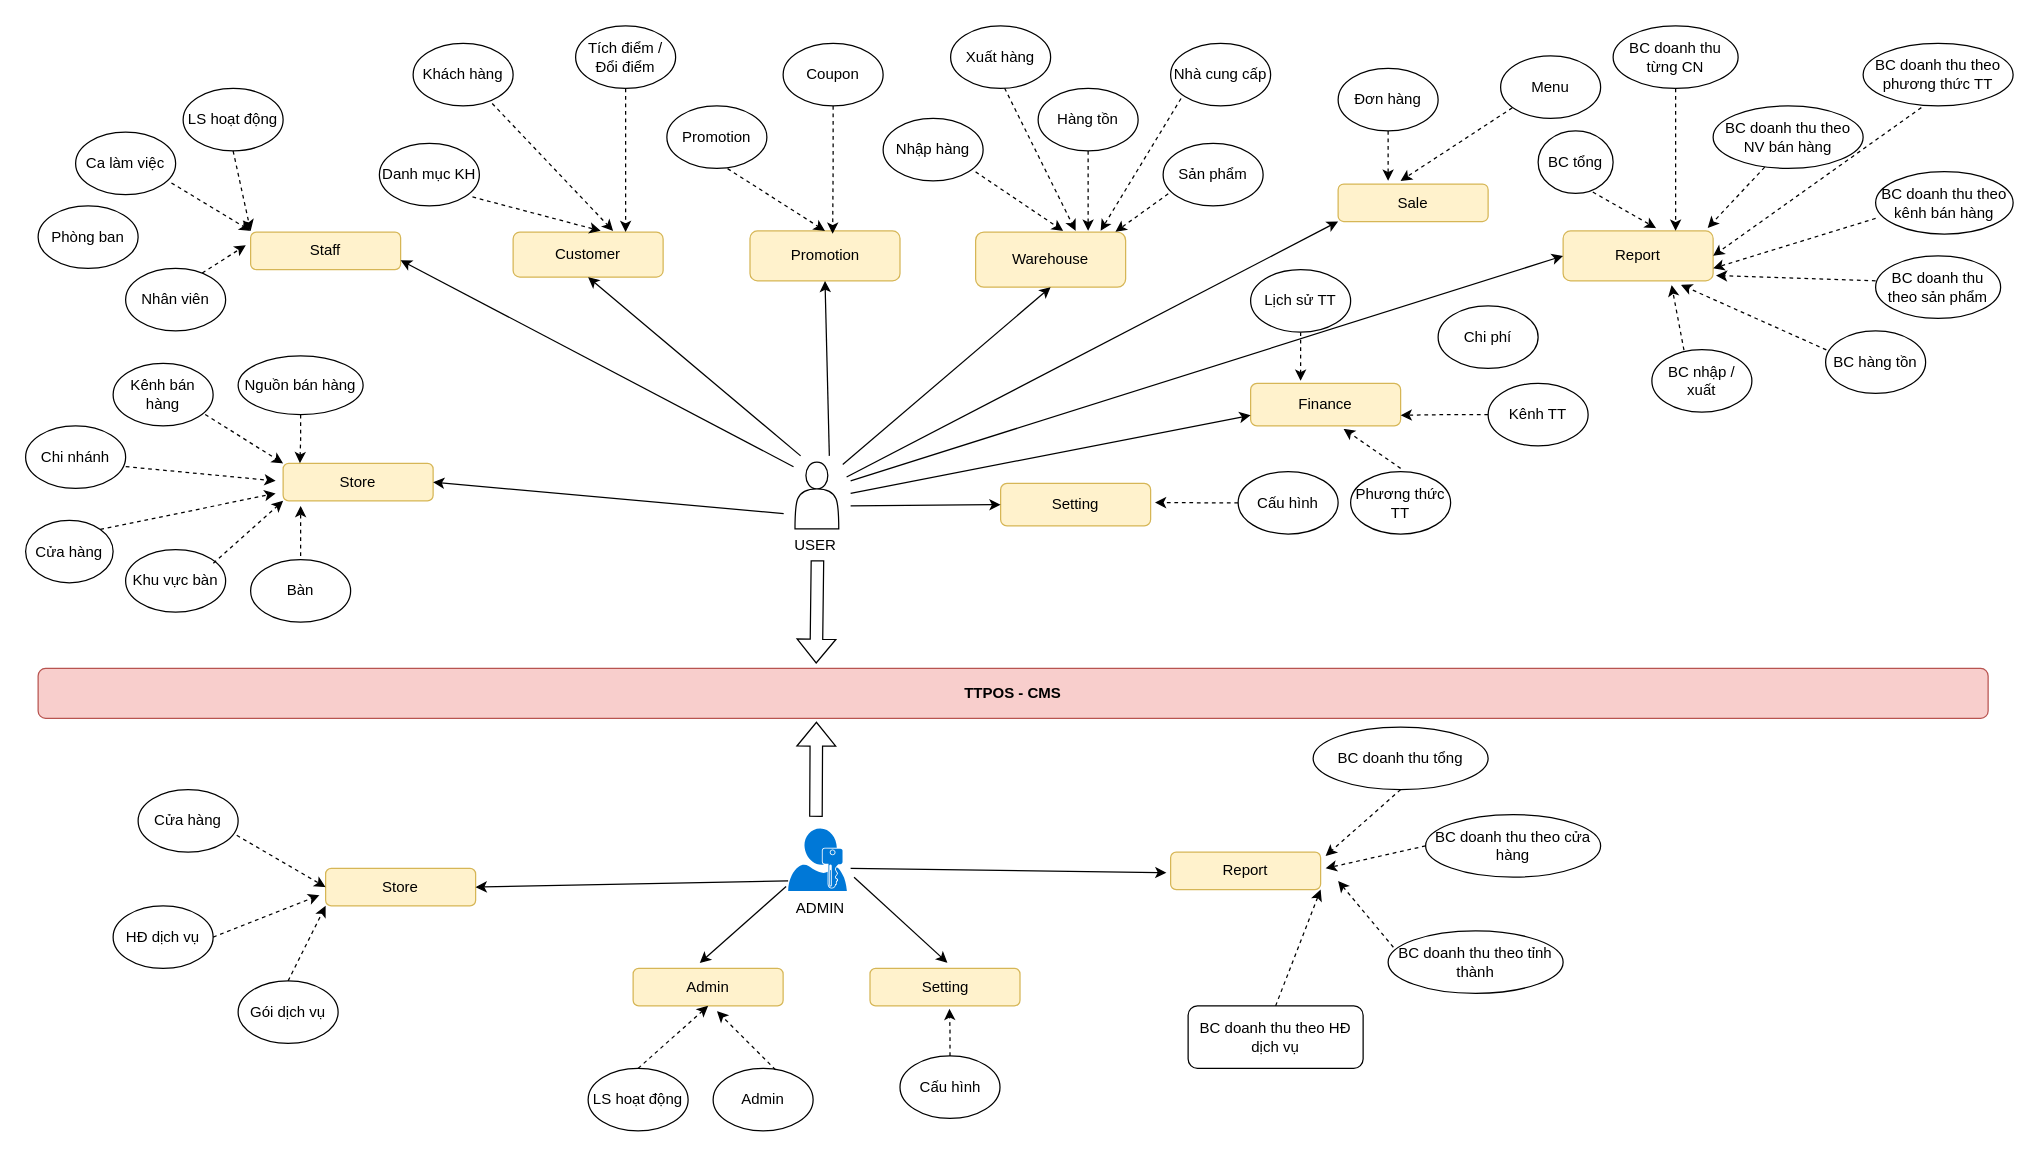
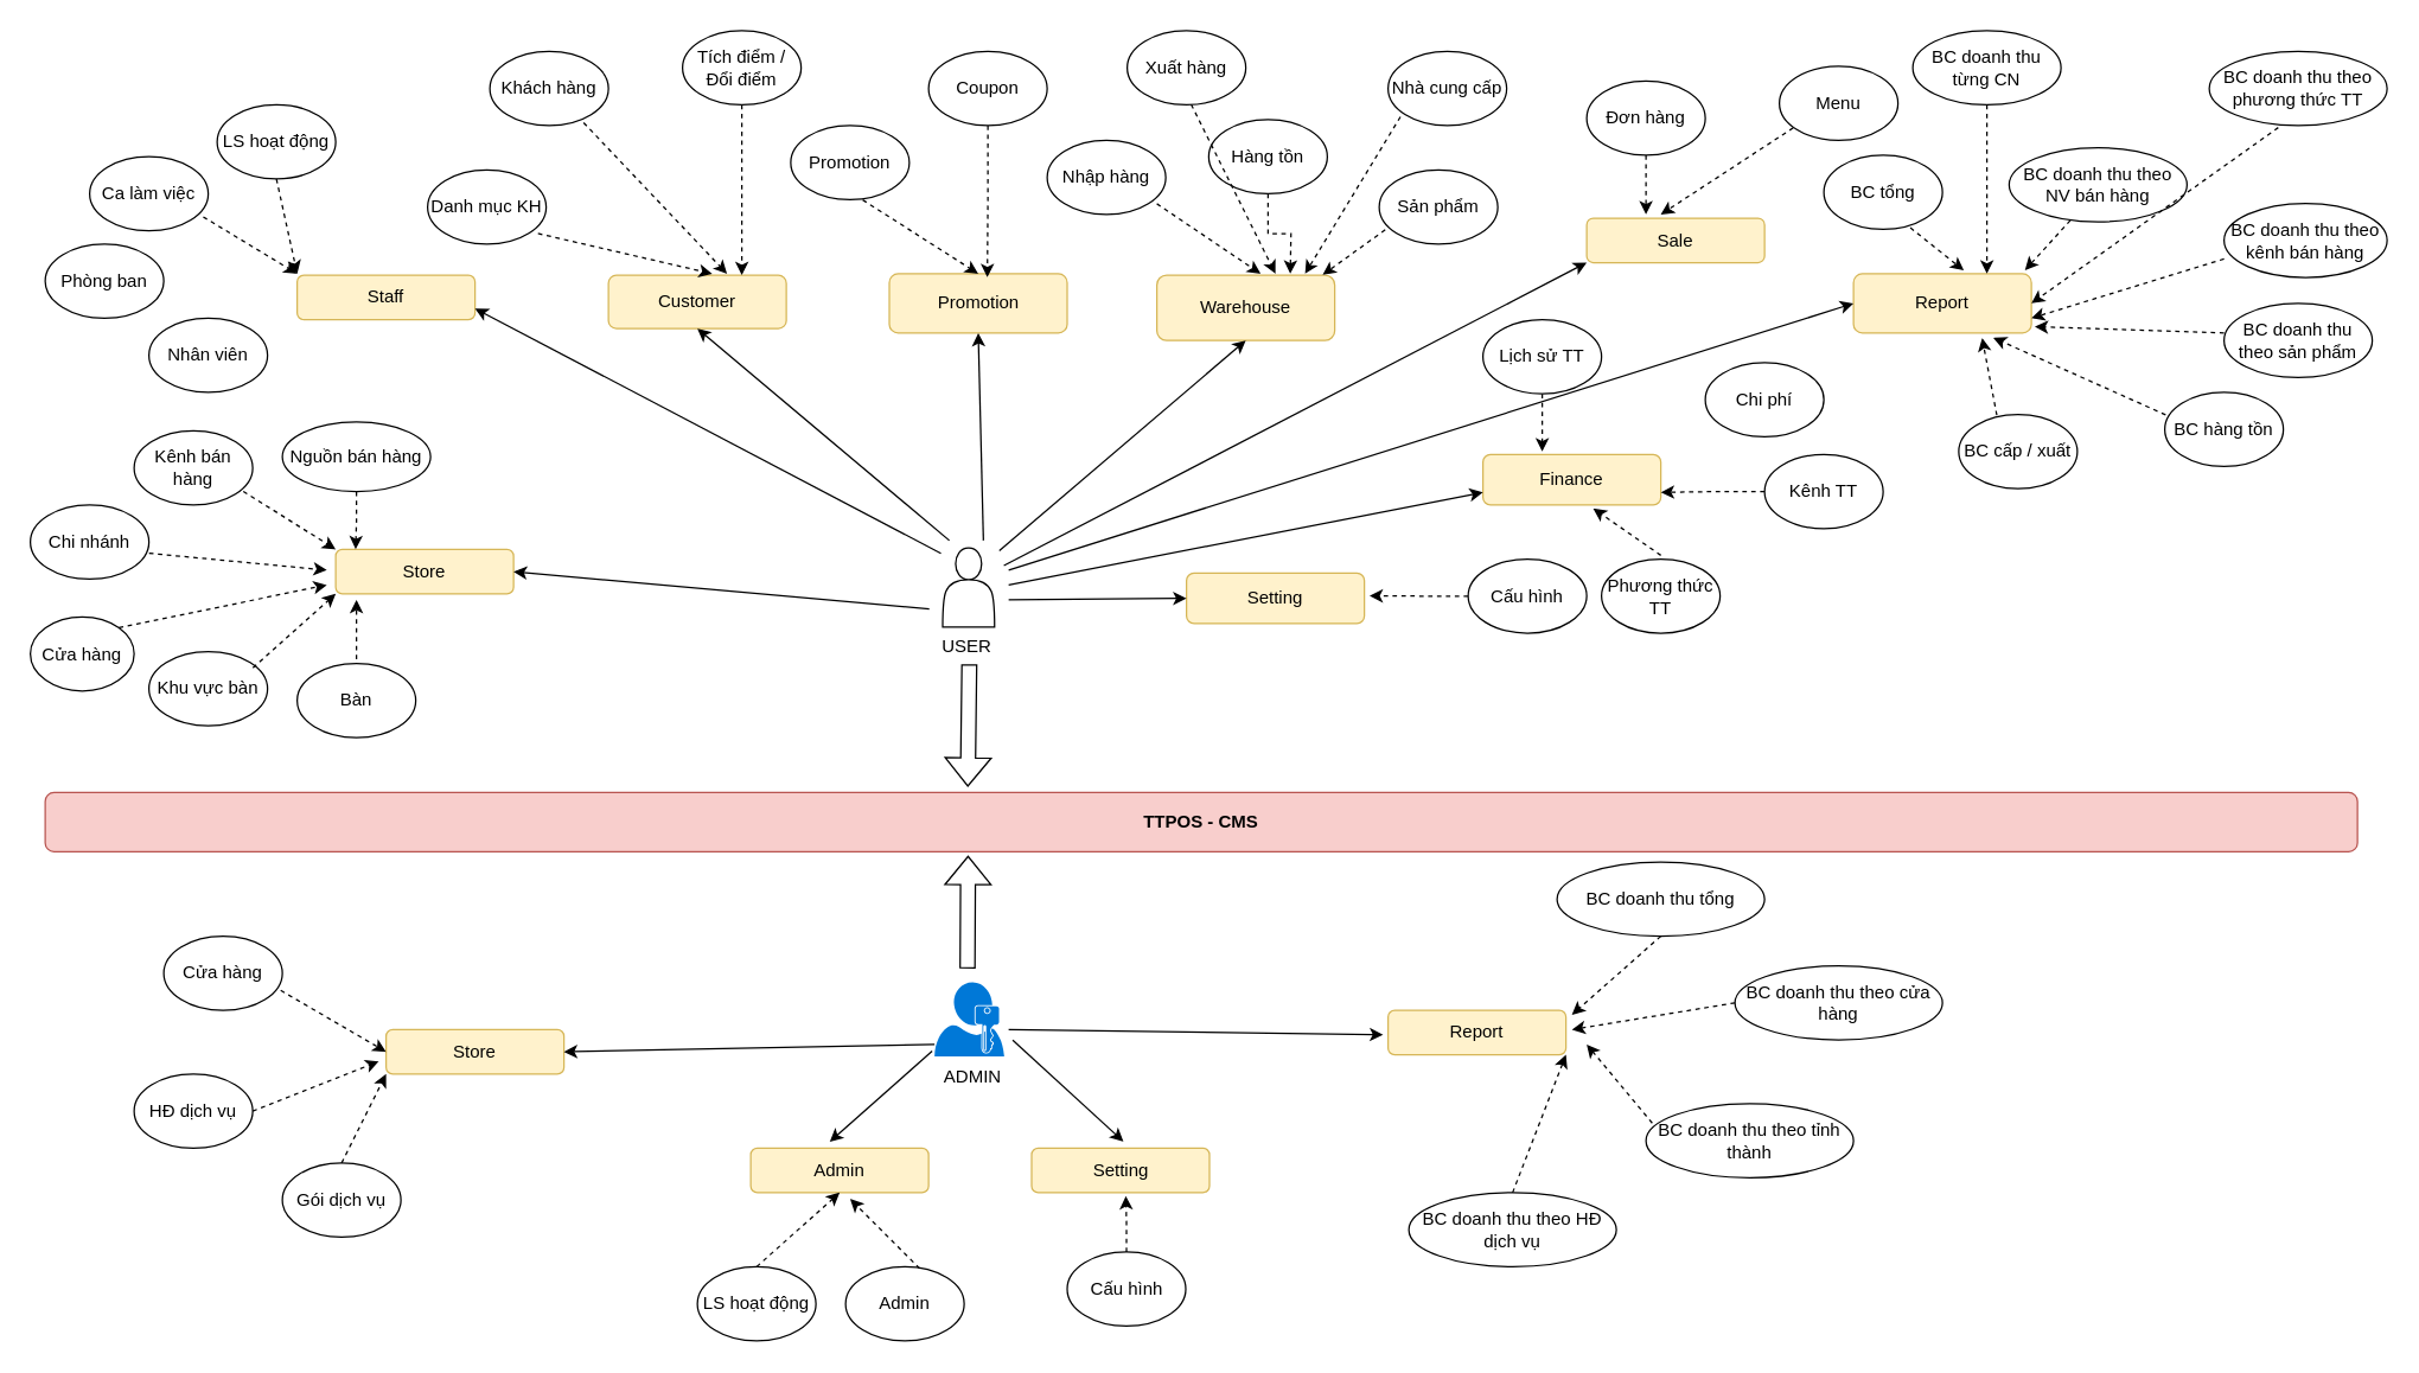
- <mxCell id="38" value="Hàng tồn" style="ellipse;whiteSpace=wrap;html=1;" vertex="1" parent="1"><mxGeometry x="830" y="70" width="80" height="50" as="geometry" /></mxCell>
+ <mxCell id="38" value="Hàng tồn" style="ellipse;whiteSpace=wrap;html=1;" vertex="1" parent="1"><mxGeometry x="815" y="80" width="80" height="50" as="geometry" /></mxCell>
- <mxCell id="59" value="BC doanh thu theo NV bán hàng" style="ellipse;whiteSpace=wrap;html=1;" vertex="1" parent="1"><mxGeometry x="1370" y="84" width="120" height="50" as="geometry" /></mxCell>
+ <mxCell id="59" value="BC doanh thu theo NV bán hàng" style="ellipse;whiteSpace=wrap;html=1;" vertex="1" parent="1"><mxGeometry x="1355" y="99" width="120" height="50" as="geometry" /></mxCell>
- <mxCell id="56" value="BC tổng" style="ellipse;whiteSpace=wrap;html=1;" vertex="1" parent="1"><mxGeometry x="1230" y="104" width="60" height="50" as="geometry" /></mxCell>
+ <mxCell id="56" value="BC tổng" style="ellipse;whiteSpace=wrap;html=1;" vertex="1" parent="1"><mxGeometry x="1230" y="104" width="80" height="50" as="geometry" /></mxCell>
- <mxCell id="25" value="Danh mục KH" style="ellipse;whiteSpace=wrap;html=1;" vertex="1" parent="1"><mxGeometry x="303" y="114" width="80" height="50" as="geometry" /></mxCell>
+ <mxCell id="25" value="Danh mục KH" style="ellipse;whiteSpace=wrap;html=1;" vertex="1" parent="1"><mxGeometry x="288" y="114" width="80" height="50" as="geometry" /></mxCell>
- <mxCell id="83" value="" style="endArrow=classic;html=1;rounded=0;exitX=0.766;exitY=0.074;exitDx=0;exitDy=0;exitPerimeter=0;entryX=-0.032;entryY=0.35;entryDx=0;entryDy=0;entryPerimeter=0;dashed=1;" edge="1" parent="1" source="20" target="4"><mxGeometry width="50" height="50" relative="1" as="geometry"><mxPoint x="180" y="254" as="sourcePoint" /><mxPoint x="230" y="204" as="targetPoint" /></mxGeometry></mxCell>
- <mxCell id="64" value="BC nhập / xuất" style="ellipse;whiteSpace=wrap;html=1;" vertex="1" parent="1"><mxGeometry x="1321" y="279" width="80" height="50" as="geometry" /></mxCell>
+ <mxCell id="64" value="BC cấp / xuất" style="ellipse;whiteSpace=wrap;html=1;" vertex="1" parent="1"><mxGeometry x="1321" y="279" width="80" height="50" as="geometry" /></mxCell>
- <mxCell id="119" value="BC doanh thu theo cửa hàng" style="ellipse;whiteSpace=wrap;html=1;" vertex="1" parent="1"><mxGeometry x="1140" y="651" width="140" height="50" as="geometry" /></mxCell>
+ <mxCell id="119" value="BC doanh thu theo cửa hàng" style="ellipse;whiteSpace=wrap;html=1;" vertex="1" parent="1"><mxGeometry x="1170" y="651" width="140" height="50" as="geometry" /></mxCell>
- <mxCell id="121" value="BC doanh thu theo HĐ dịch vụ" style="whiteSpace=wrap;html=1;rounded=1;" vertex="1" parent="1"><mxGeometry x="950" y="804" width="140" height="50" as="geometry" /></mxCell>
+ <mxCell id="121" value="BC doanh thu theo HĐ dịch vụ" style="ellipse;whiteSpace=wrap;html=1;" vertex="1" parent="1"><mxGeometry x="950" y="804" width="140" height="50" as="geometry" /></mxCell>
